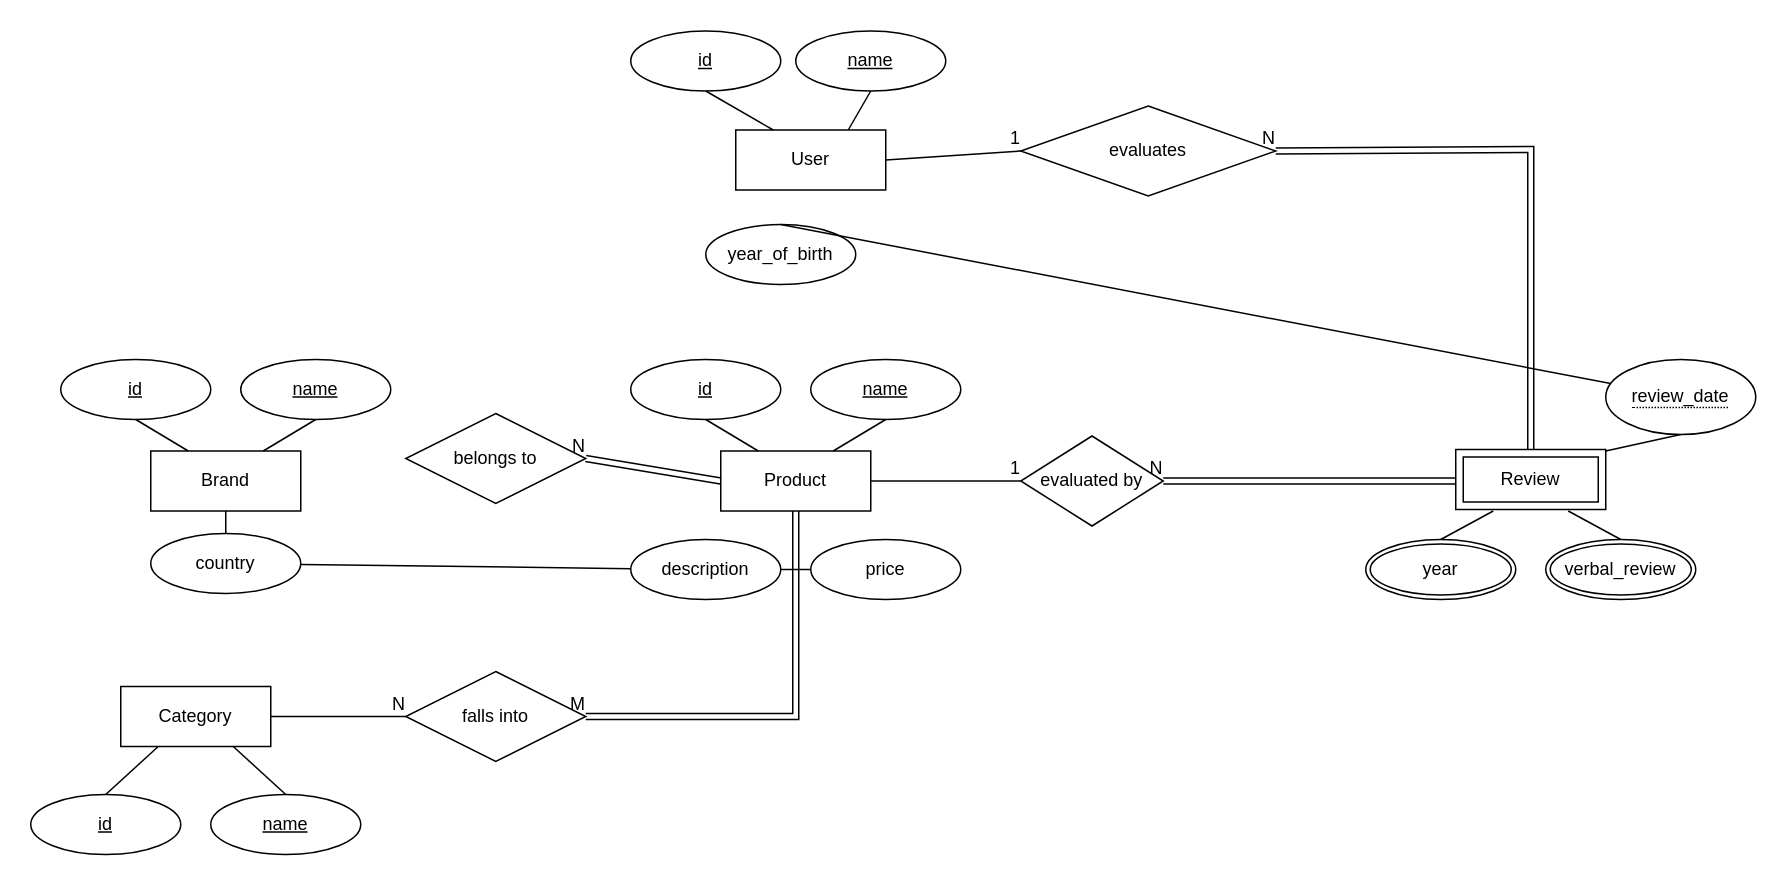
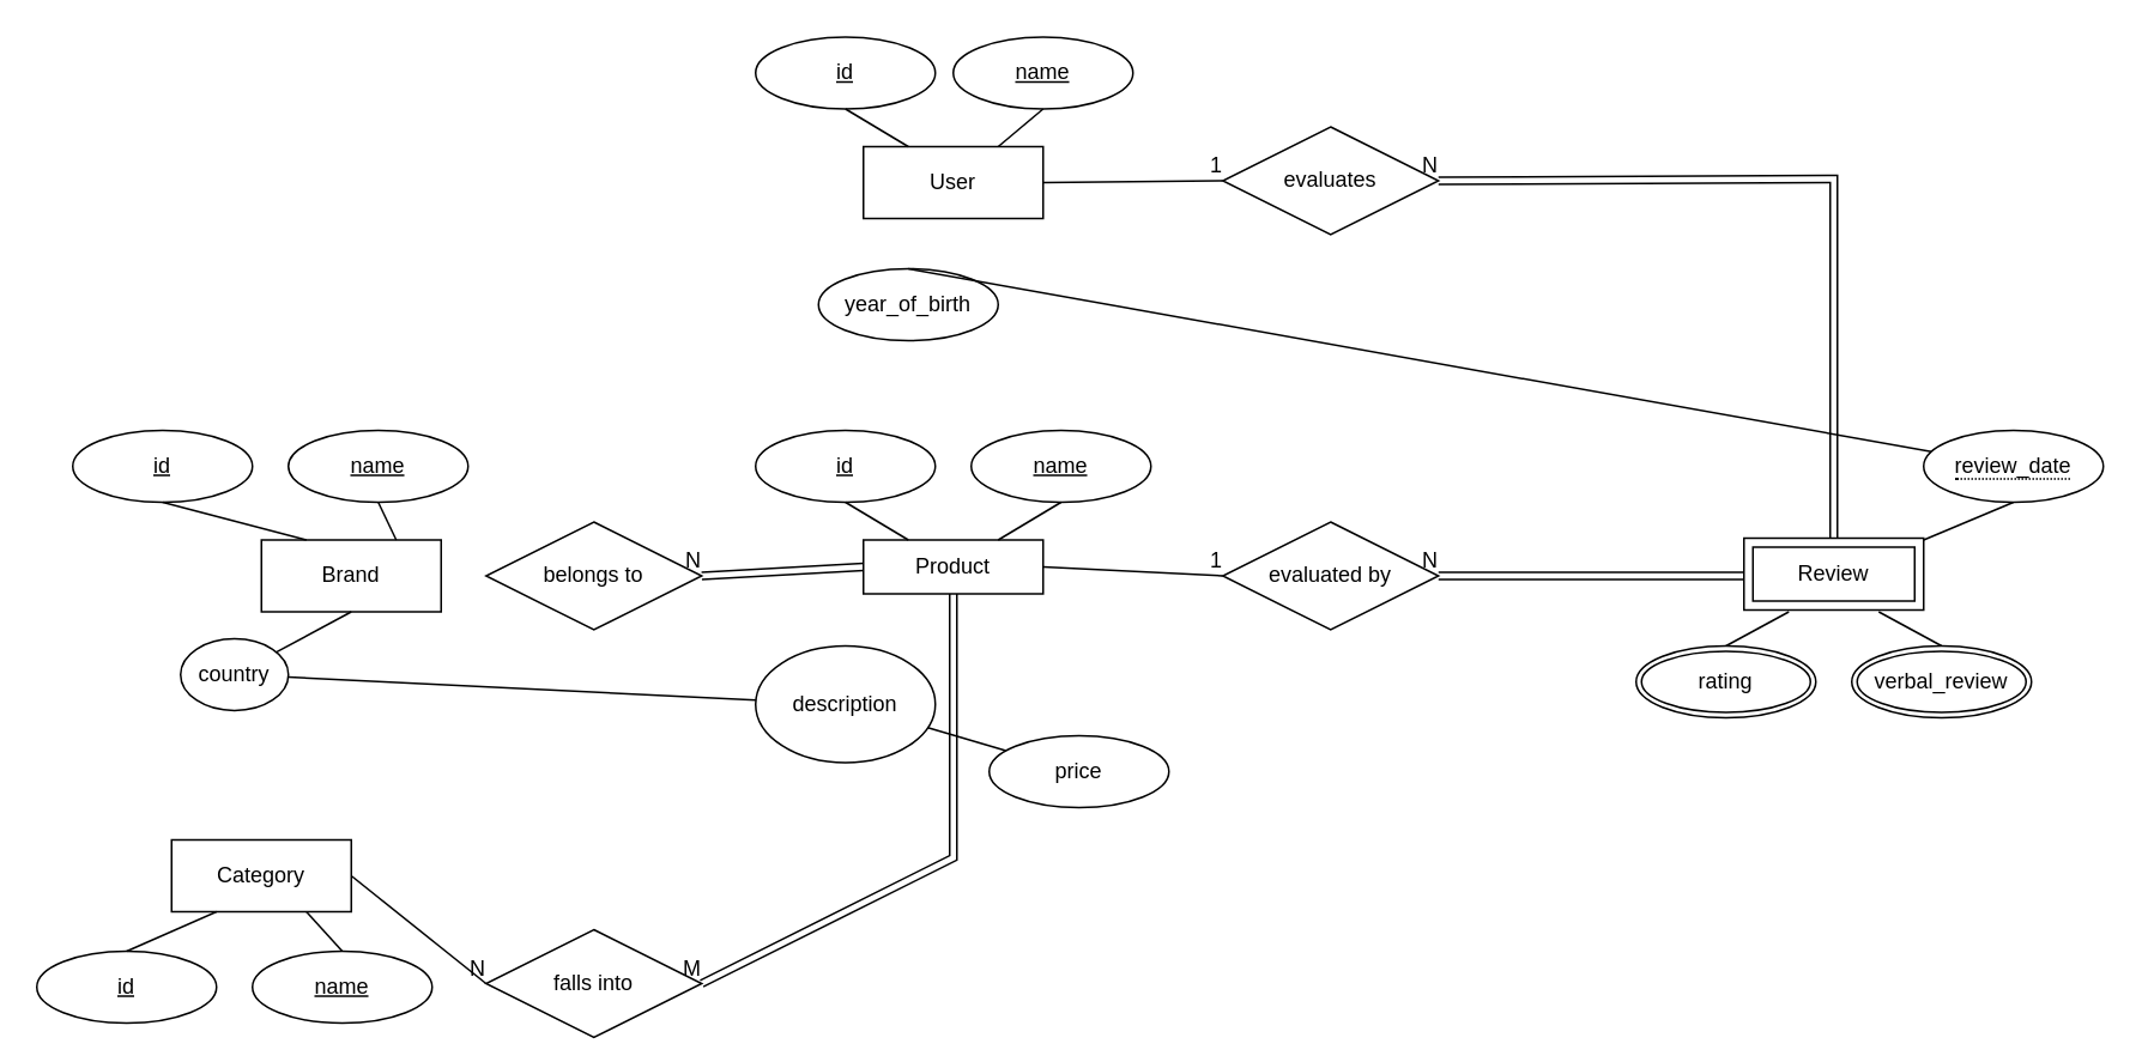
- <mxCell id="13" value="evaluates" style="shape=rhombus;perimeter=rhombusPerimeter;whiteSpace=wrap;html=1;align=center;" parent="1" vertex="1"><mxGeometry x="680" y="70" width="170" height="60" as="geometry" /></mxCell>
+ <mxCell id="13" value="evaluates" style="shape=rhombus;perimeter=rhombusPerimeter;whiteSpace=wrap;html=1;align=center;" parent="1" vertex="1"><mxGeometry x="680" y="70" width="120" height="60" as="geometry" /></mxCell>
- <mxCell id="39" value="User" style="whiteSpace=wrap;html=1;align=center;" parent="1" vertex="1"><mxGeometry x="490" y="86" width="100" height="40" as="geometry" /></mxCell>
+ <mxCell id="39" value="User" style="whiteSpace=wrap;html=1;align=center;" parent="1" vertex="1"><mxGeometry x="480" y="81" width="100" height="40" as="geometry" /></mxCell>
- <mxCell id="44" value="year_of_birth" style="ellipse;whiteSpace=wrap;html=1;align=center;" parent="1" vertex="1"><mxGeometry x="470" y="149" width="100" height="40" as="geometry" /></mxCell>
+ <mxCell id="44" value="year_of_birth" style="ellipse;whiteSpace=wrap;html=1;align=center;" parent="1" vertex="1"><mxGeometry x="455" y="149" width="100" height="40" as="geometry" /></mxCell>
- <mxCell id="50" value="&lt;span style=&quot;border-bottom: 1px dotted&quot;&gt;review_date&lt;br&gt;&lt;/span&gt;" style="ellipse;whiteSpace=wrap;html=1;align=center;" parent="1" vertex="1"><mxGeometry x="1070" y="239" width="100" height="50" as="geometry" /></mxCell>
+ <mxCell id="50" value="&lt;span style=&quot;border-bottom: 1px dotted&quot;&gt;review_date&lt;br&gt;&lt;/span&gt;" style="ellipse;whiteSpace=wrap;html=1;align=center;" parent="1" vertex="1"><mxGeometry x="1070" y="239" width="100" height="40" as="geometry" /></mxCell>
- <mxCell id="2" value="belongs to" style="shape=rhombus;perimeter=rhombusPerimeter;whiteSpace=wrap;html=1;align=center;" parent="1" vertex="1"><mxGeometry x="270" y="275" width="120" height="60" as="geometry" /></mxCell>
+ <mxCell id="2" value="belongs to" style="shape=rhombus;perimeter=rhombusPerimeter;whiteSpace=wrap;html=1;align=center;" parent="1" vertex="1"><mxGeometry x="270" y="290" width="120" height="60" as="geometry" /></mxCell>
- <mxCell id="18" value="Brand" style="whiteSpace=wrap;html=1;align=center;" parent="1" vertex="1"><mxGeometry x="100" y="300" width="100" height="40" as="geometry" /></mxCell>
+ <mxCell id="18" value="Brand" style="whiteSpace=wrap;html=1;align=center;" parent="1" vertex="1"><mxGeometry x="145" y="300" width="100" height="40" as="geometry" /></mxCell>
- <mxCell id="30" value="Product" style="whiteSpace=wrap;html=1;align=center;" parent="1" vertex="1"><mxGeometry x="480" y="300" width="100" height="40" as="geometry" /></mxCell>
+ <mxCell id="30" value="Product" style="whiteSpace=wrap;html=1;align=center;" parent="1" vertex="1"><mxGeometry x="480" y="300" width="100" height="30" as="geometry" /></mxCell>
- <mxCell id="8" value="evaluated by" style="shape=rhombus;perimeter=rhombusPerimeter;whiteSpace=wrap;html=1;align=center;" parent="1" vertex="1"><mxGeometry x="680" y="290" width="95" height="60" as="geometry" /></mxCell>
+ <mxCell id="8" value="evaluated by" style="shape=rhombus;perimeter=rhombusPerimeter;whiteSpace=wrap;html=1;align=center;" parent="1" vertex="1"><mxGeometry x="680" y="290" width="120" height="60" as="geometry" /></mxCell>
- <mxCell id="19" value="country" style="ellipse;whiteSpace=wrap;html=1;align=center;" parent="1" vertex="1"><mxGeometry x="100" y="355" width="100" height="40" as="geometry" /></mxCell>
+ <mxCell id="19" value="country" style="ellipse;whiteSpace=wrap;html=1;align=center;" parent="1" vertex="1"><mxGeometry x="100" y="355" width="60" height="40" as="geometry" /></mxCell>
- <mxCell id="31" value="description" style="ellipse;whiteSpace=wrap;html=1;align=center;" parent="1" vertex="1"><mxGeometry x="420" y="359" width="100" height="40" as="geometry" /></mxCell>
+ <mxCell id="31" value="description" style="ellipse;whiteSpace=wrap;html=1;align=center;" parent="1" vertex="1"><mxGeometry x="420" y="359" width="100" height="65" as="geometry" /></mxCell>
- <mxCell id="37" value="price" style="ellipse;whiteSpace=wrap;html=1;align=center;" parent="1" vertex="1"><mxGeometry x="540" y="359" width="100" height="40" as="geometry" /></mxCell>
+ <mxCell id="37" value="price" style="ellipse;whiteSpace=wrap;html=1;align=center;" parent="1" vertex="1"><mxGeometry x="550" y="409" width="100" height="40" as="geometry" /></mxCell>
- <mxCell id="52" value="year" style="ellipse;shape=doubleEllipse;margin=3;whiteSpace=wrap;html=1;align=center;" parent="1" vertex="1"><mxGeometry x="910" y="359" width="100" height="40" as="geometry" /></mxCell>
+ <mxCell id="52" value="rating" style="ellipse;shape=doubleEllipse;margin=3;whiteSpace=wrap;html=1;align=center;" parent="1" vertex="1"><mxGeometry x="910" y="359" width="100" height="40" as="geometry" /></mxCell>
- <mxCell id="25" value="Category" style="whiteSpace=wrap;html=1;align=center;" parent="1" vertex="1"><mxGeometry x="80" y="457" width="100" height="40" as="geometry" /></mxCell>
+ <mxCell id="25" value="Category" style="whiteSpace=wrap;html=1;align=center;" parent="1" vertex="1"><mxGeometry x="95" y="467" width="100" height="40" as="geometry" /></mxCell>
- <mxCell id="3" value="falls into" style="shape=rhombus;perimeter=rhombusPerimeter;whiteSpace=wrap;html=1;align=center;" parent="1" vertex="1"><mxGeometry x="270" y="447" width="120" height="60" as="geometry" /></mxCell>
+ <mxCell id="3" value="falls into" style="shape=rhombus;perimeter=rhombusPerimeter;whiteSpace=wrap;html=1;align=center;" parent="1" vertex="1"><mxGeometry x="270" y="517" width="120" height="60" as="geometry" /></mxCell>
